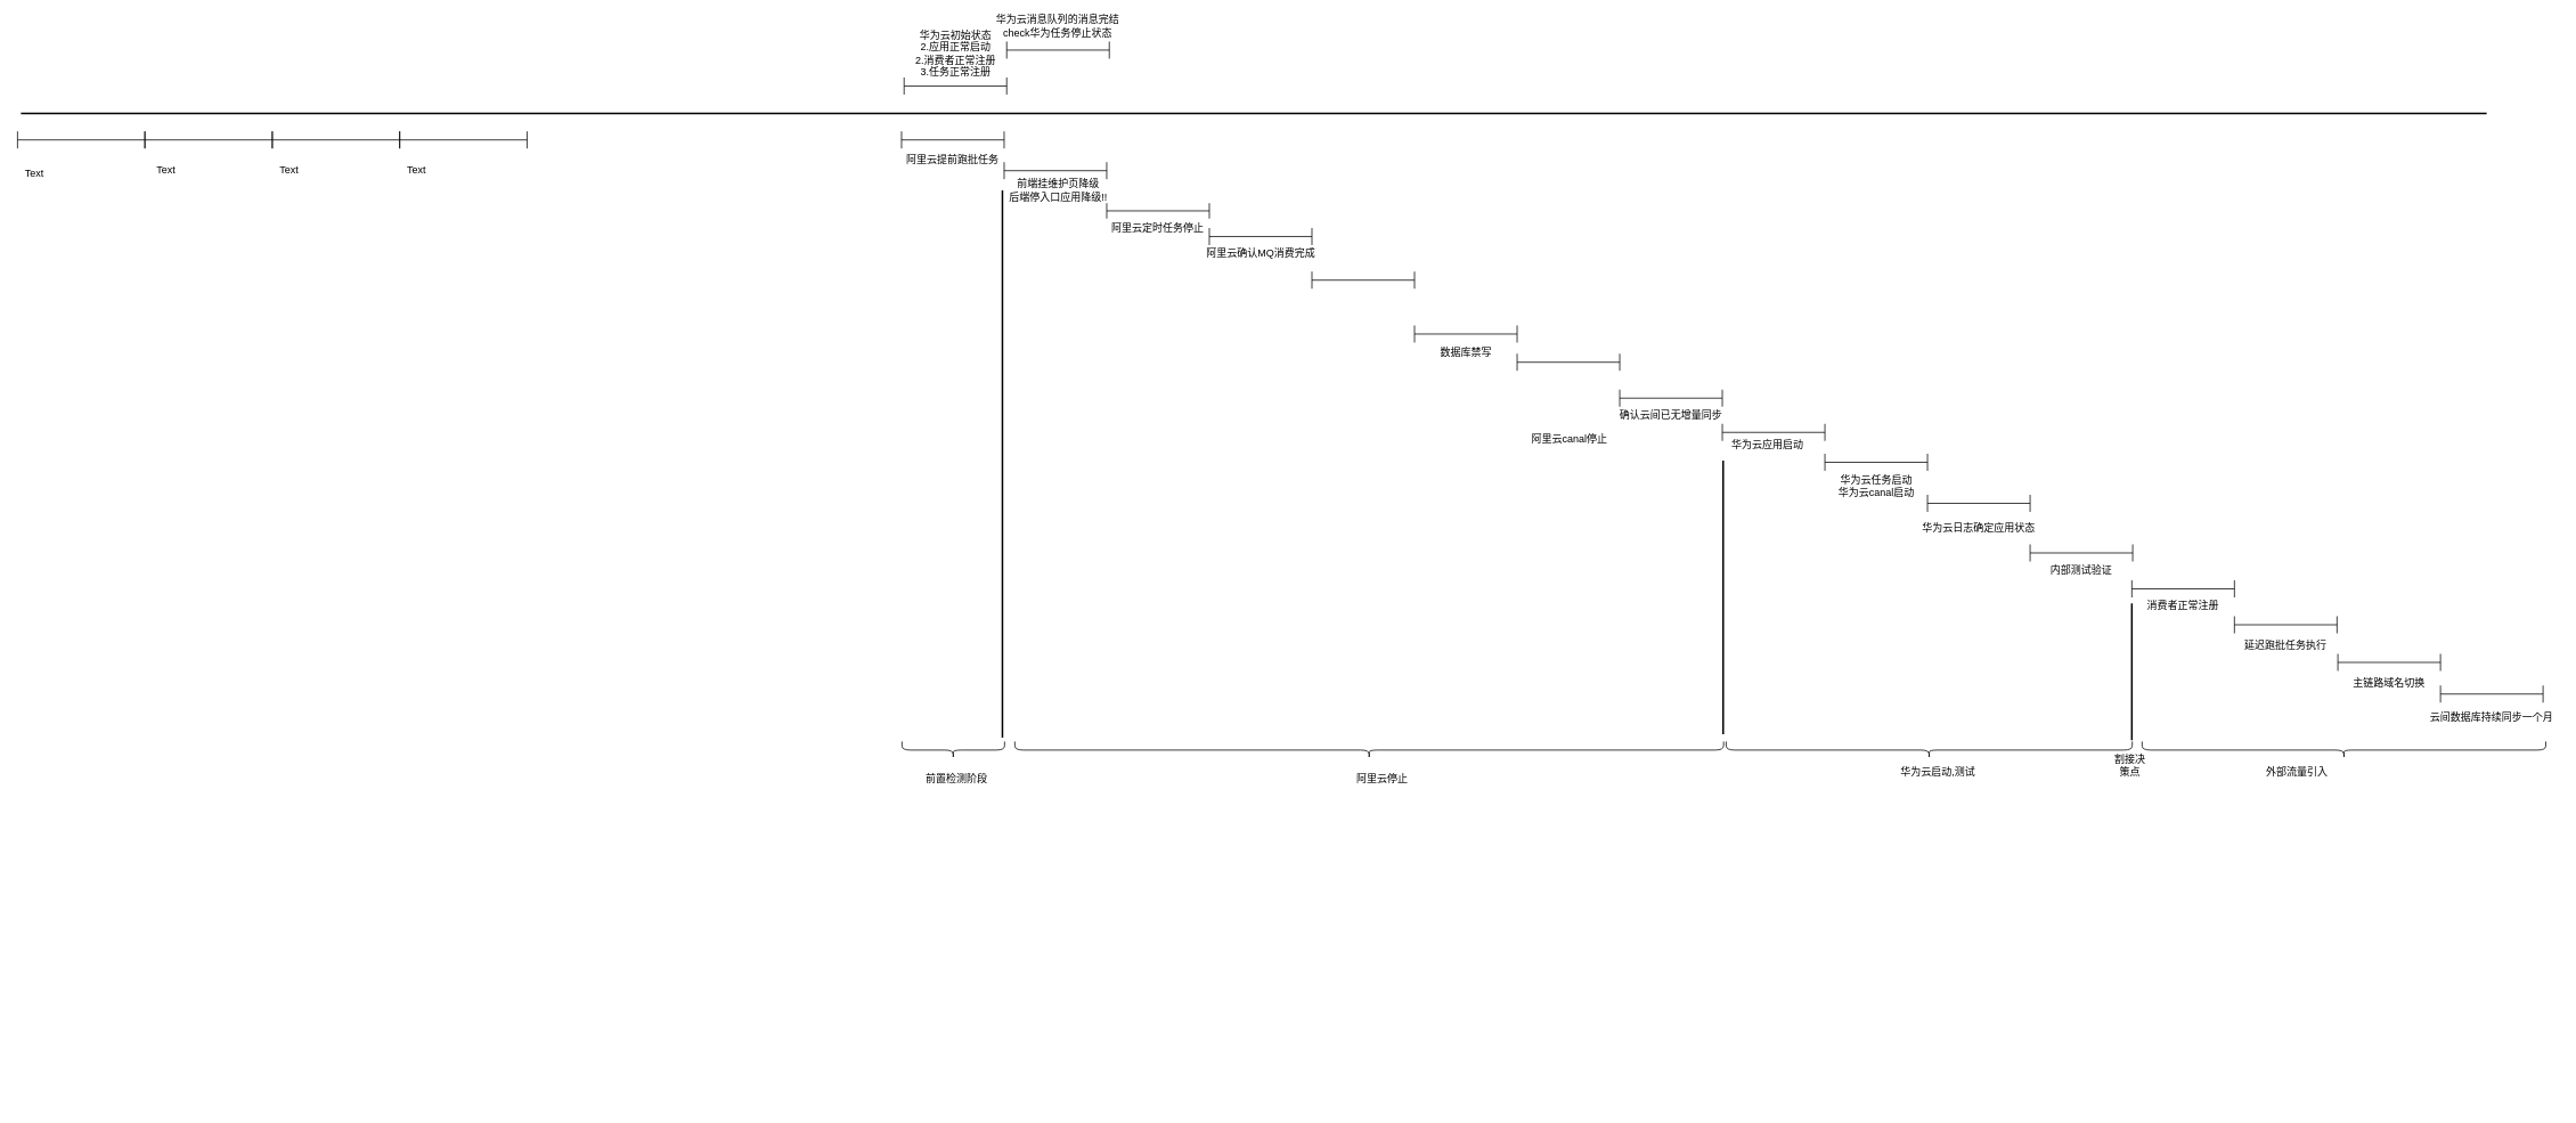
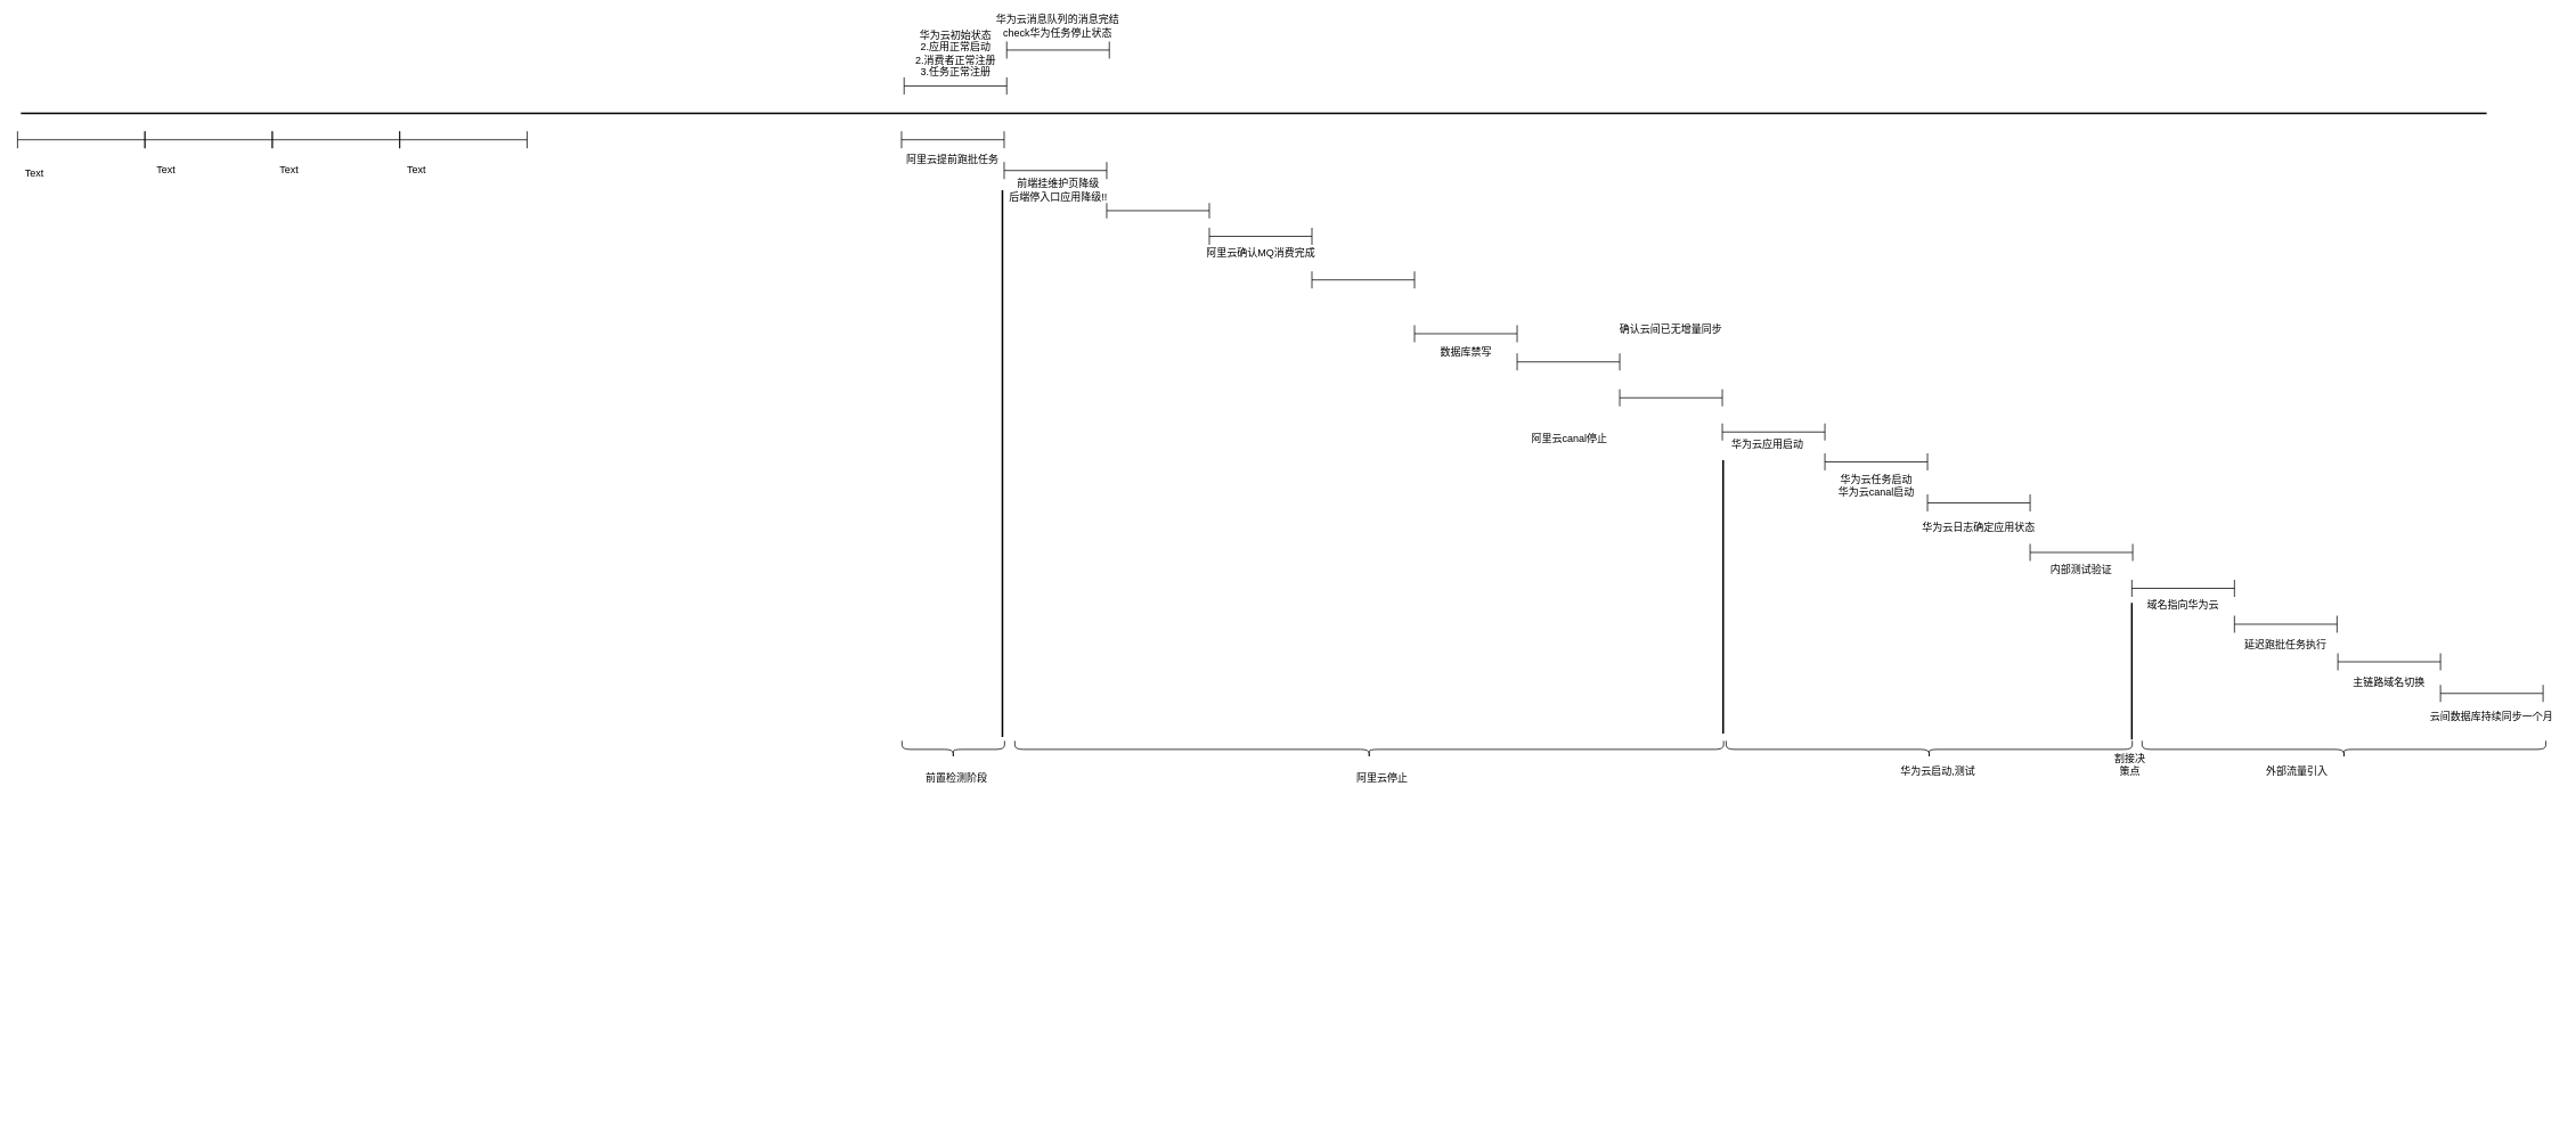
- <mxCell id="8" value="阿里云定时任务停止" style="text;html=1;strokeColor=none;fillColor=none;align=center;verticalAlign=middle;whiteSpace=wrap;rounded=0;" vertex="1" parent="1"><mxGeometry x="1298" y="257" width="112" height="20" as="geometry" /></mxCell>
- <mxCell id="27" value="确认云间已无增量同步" style="text;html=1;strokeColor=none;fillColor=none;align=center;verticalAlign=middle;whiteSpace=wrap;rounded=0;" vertex="1" parent="1"><mxGeometry x="1885" y="475" width="138" height="20" as="geometry" /></mxCell>
+ <mxCell id="27" value="确认云间已无增量同步" style="text;html=1;strokeColor=none;fillColor=none;align=center;verticalAlign=middle;whiteSpace=wrap;rounded=0;" vertex="1" parent="1"><mxGeometry x="1885" y="375" width="138" height="20" as="geometry" /></mxCell>
- <mxCell id="30" value="消费者正常注册" style="text;html=1;strokeColor=none;fillColor=none;align=center;verticalAlign=middle;whiteSpace=wrap;rounded=0;" vertex="1" parent="1"><mxGeometry x="2481" y="698" width="144" height="20" as="geometry" /></mxCell>
+ <mxCell id="30" value="域名指向华为云" style="text;html=1;strokeColor=none;fillColor=none;align=center;verticalAlign=middle;whiteSpace=wrap;rounded=0;" vertex="1" parent="1"><mxGeometry x="2481" y="698" width="144" height="20" as="geometry" /></mxCell>
